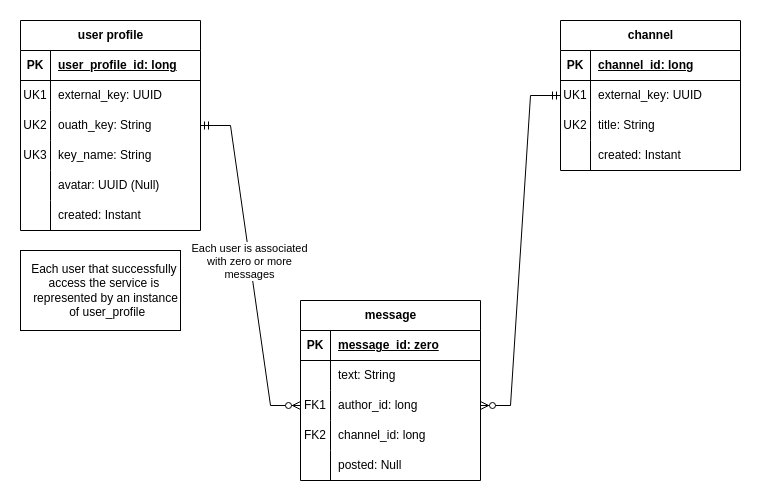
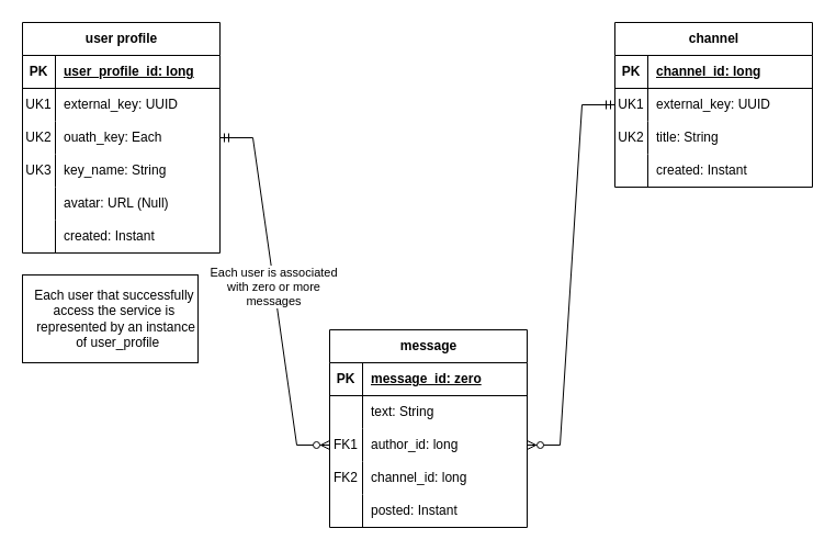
- <mxCell id="11" value="ouath_key: String" style="shape=partialRectangle;connectable=0;fillColor=none;top=0;left=0;bottom=0;right=0;align=left;spacingLeft=6;overflow=hidden;whiteSpace=wrap;html=1;" vertex="1" parent="9"><mxGeometry x="30" width="150" height="30" as="geometry"><mxRectangle width="150" height="30" as="alternateBounds" /></mxGeometry></mxCell>
+ <mxCell id="11" value="ouath_key: Each" style="shape=partialRectangle;connectable=0;fillColor=none;top=0;left=0;bottom=0;right=0;align=left;spacingLeft=6;overflow=hidden;whiteSpace=wrap;html=1;" vertex="1" parent="9"><mxGeometry x="30" width="150" height="30" as="geometry"><mxRectangle width="150" height="30" as="alternateBounds" /></mxGeometry></mxCell>
- <mxCell id="17" value="avatar: UUID (Null)" style="shape=partialRectangle;connectable=0;fillColor=none;top=0;left=0;bottom=0;right=0;align=left;spacingLeft=6;overflow=hidden;whiteSpace=wrap;html=1;" vertex="1" parent="15"><mxGeometry x="30" width="150" height="30" as="geometry"><mxRectangle width="150" height="30" as="alternateBounds" /></mxGeometry></mxCell>
+ <mxCell id="17" value="avatar: URL (Null)" style="shape=partialRectangle;connectable=0;fillColor=none;top=0;left=0;bottom=0;right=0;align=left;spacingLeft=6;overflow=hidden;whiteSpace=wrap;html=1;" vertex="1" parent="15"><mxGeometry x="30" width="150" height="30" as="geometry"><mxRectangle width="150" height="30" as="alternateBounds" /></mxGeometry></mxCell>
- <mxCell id="49" value="posted: Null" style="shape=partialRectangle;connectable=0;fillColor=none;top=0;left=0;bottom=0;right=0;align=left;spacingLeft=6;overflow=hidden;whiteSpace=wrap;html=1;" vertex="1" parent="47"><mxGeometry x="30" width="150" height="30" as="geometry"><mxRectangle width="150" height="30" as="alternateBounds" /></mxGeometry></mxCell>
+ <mxCell id="49" value="posted: Instant" style="shape=partialRectangle;connectable=0;fillColor=none;top=0;left=0;bottom=0;right=0;align=left;spacingLeft=6;overflow=hidden;whiteSpace=wrap;html=1;" vertex="1" parent="47"><mxGeometry x="30" width="150" height="30" as="geometry"><mxRectangle width="150" height="30" as="alternateBounds" /></mxGeometry></mxCell>
